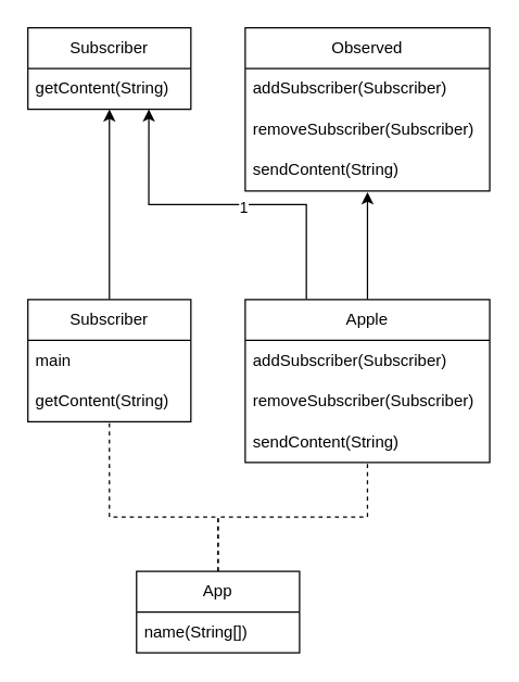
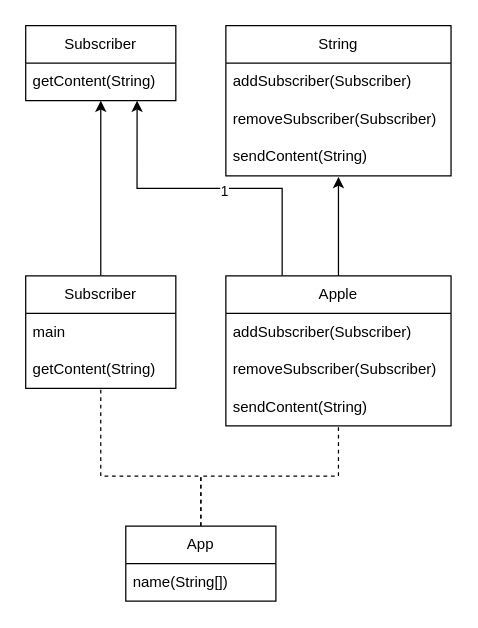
- <mxCell id="2" value="Observed" style="swimlane;fontStyle=0;childLayout=stackLayout;horizontal=1;startSize=30;horizontalStack=0;resizeParent=1;resizeParentMax=0;resizeLast=0;collapsible=1;marginBottom=0;whiteSpace=wrap;html=1;" vertex="1" parent="1"><mxGeometry x="180" y="20" width="180" height="120" as="geometry" /></mxCell>
+ <mxCell id="2" value="String" style="swimlane;fontStyle=0;childLayout=stackLayout;horizontal=1;startSize=30;horizontalStack=0;resizeParent=1;resizeParentMax=0;resizeLast=0;collapsible=1;marginBottom=0;whiteSpace=wrap;html=1;" vertex="1" parent="1"><mxGeometry x="180" y="20" width="180" height="120" as="geometry" /></mxCell>
